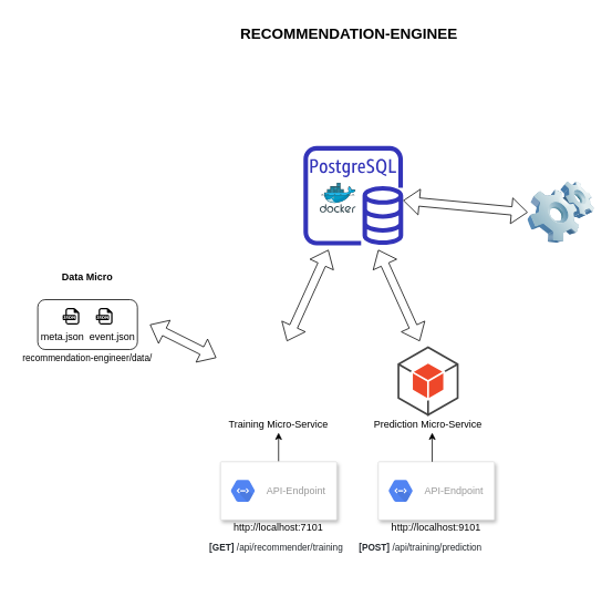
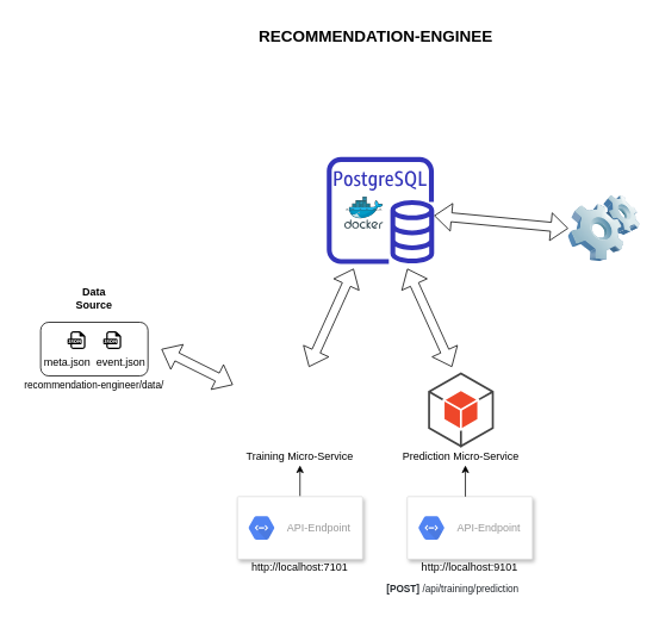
- <mxCell id="31" value="&lt;b&gt;Data Micro&lt;/b&gt;" style="text;html=1;strokeColor=none;fillColor=none;align=center;verticalAlign=middle;whiteSpace=wrap;rounded=0;" vertex="1" parent="1"><mxGeometry x="70" y="330" width="70" height="5" as="geometry" /></mxCell>
+ <mxCell id="31" value="&lt;b&gt;Data Source&lt;/b&gt;" style="text;html=1;strokeColor=none;fillColor=none;align=center;verticalAlign=middle;whiteSpace=wrap;rounded=0;" vertex="1" parent="1"><mxGeometry x="70" y="330" width="70" height="5" as="geometry" /></mxCell>
- <mxCell id="26" value="&lt;span style=&quot;font-style: normal ; letter-spacing: normal ; text-indent: 0px ; text-transform: none ; word-spacing: 0px ; text-decoration: none ; color: rgb(36 , 41 , 46) ; text-align: left ; background-color: rgb(255 , 255 , 255) ; float: none ; display: inline&quot;&gt;&lt;font style=&quot;font-size: 11px&quot;&gt;&lt;b&gt;[GET]&lt;/b&gt; /api/recommender/training&lt;/font&gt;&lt;/span&gt;" style="text;whiteSpace=wrap;html=1;" vertex="1" parent="1"><mxGeometry x="250" y="645" width="170" height="50" as="geometry" /></mxCell>
